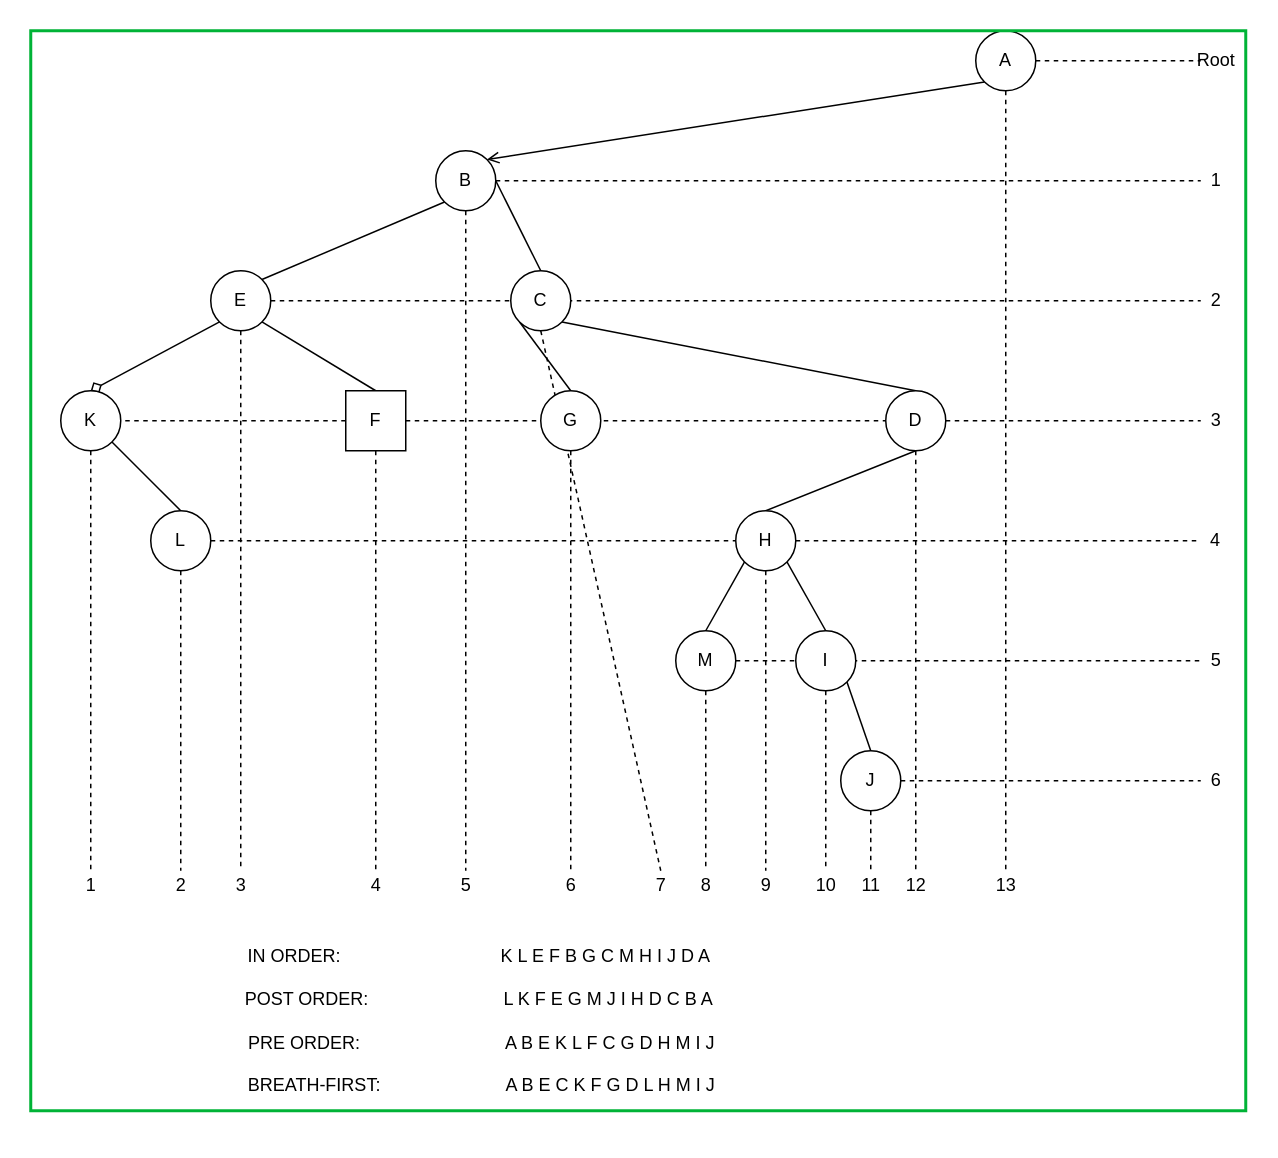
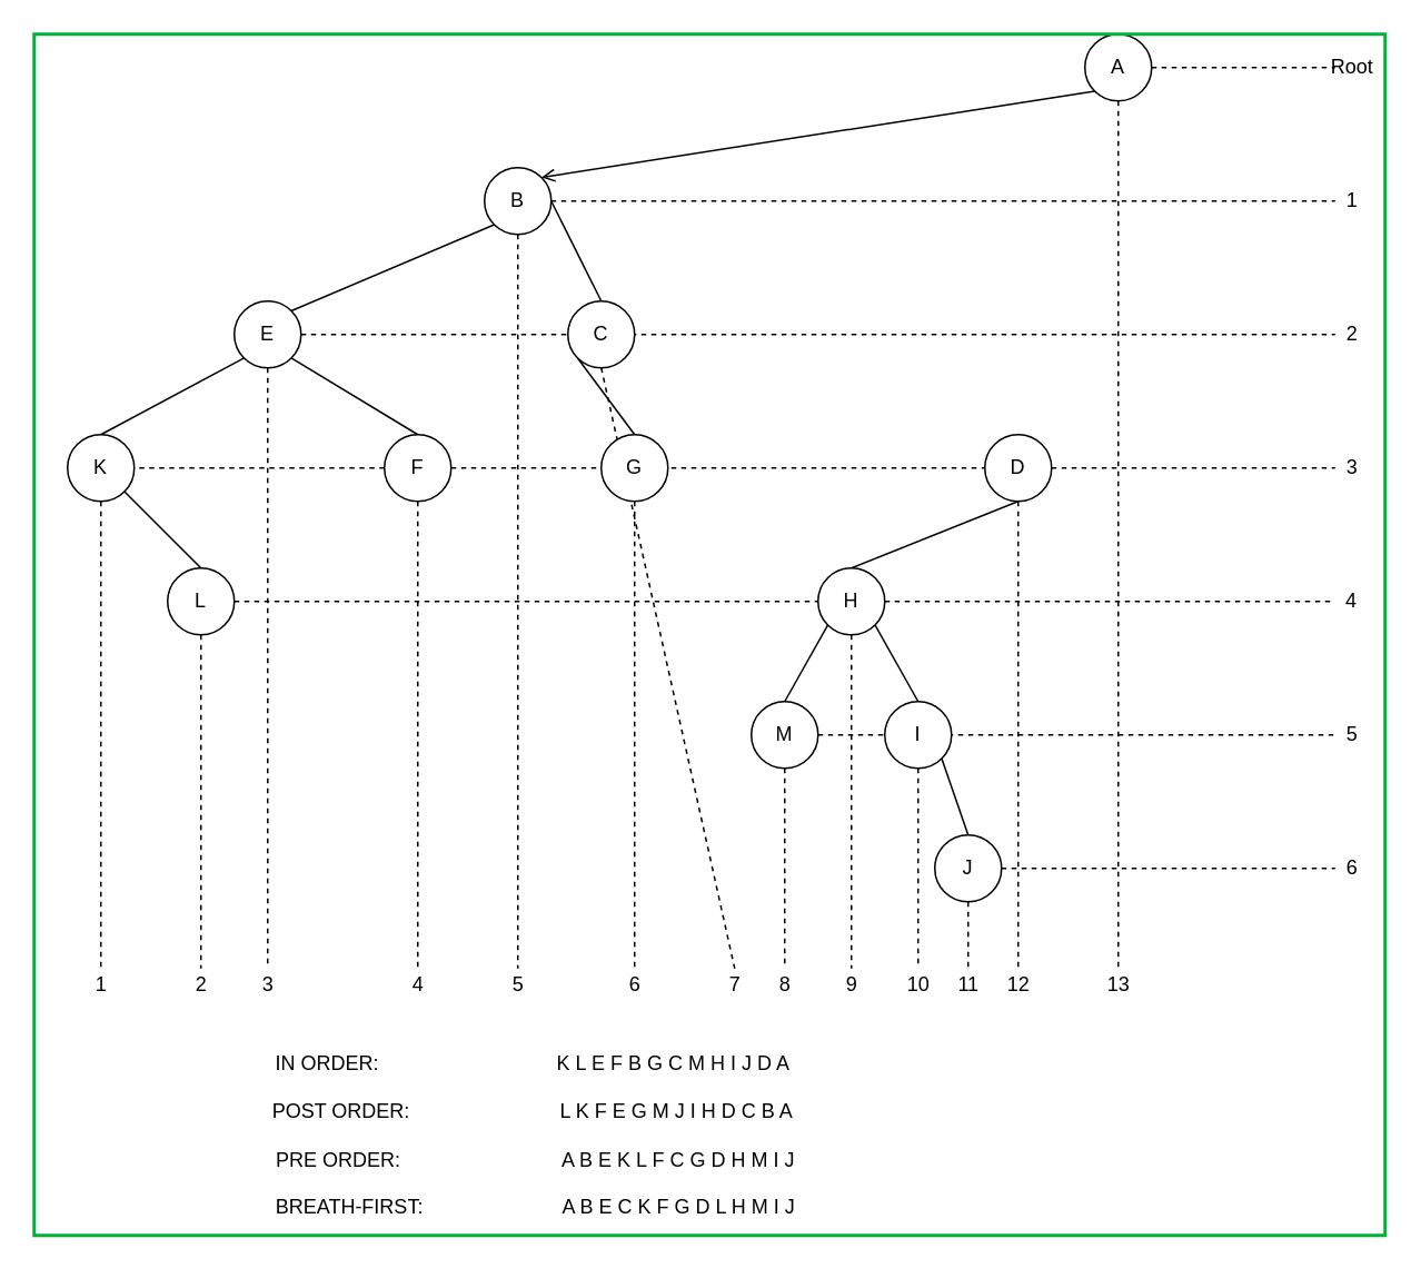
- <mxCell id="17" style="edgeStyle=none;rounded=0;orthogonalLoop=1;jettySize=auto;html=1;exitX=1;exitY=1;exitDx=0;exitDy=0;entryX=0.5;entryY=0;entryDx=0;entryDy=0;endArrow=none;endFill=0;" edge="1" parent="1" source="19" target="32"><mxGeometry relative="1" as="geometry" /></mxCell>
- <mxCell id="11" style="edgeStyle=none;rounded=0;orthogonalLoop=1;jettySize=auto;html=1;exitX=0;exitY=1;exitDx=0;exitDy=0;entryX=0.5;entryY=0;entryDx=0;entryDy=0;endArrow=diamond;endFill=0;" edge="1" parent="1" source="15" target="29"><mxGeometry relative="1" as="geometry" /></mxCell>
+ <mxCell id="11" style="edgeStyle=none;rounded=0;orthogonalLoop=1;jettySize=auto;html=1;exitX=0;exitY=1;exitDx=0;exitDy=0;entryX=0.5;entryY=0;entryDx=0;entryDy=0;endArrow=none;endFill=0;" edge="1" parent="1" source="15" target="29"><mxGeometry relative="1" as="geometry" /></mxCell>
- <mxCell id="25" value="F" style="whiteSpace=wrap;html=1;aspect=fixed;rounded=0;" vertex="1" parent="1"><mxGeometry x="230" y="260" width="40" height="40" as="geometry" /></mxCell>
+ <mxCell id="25" value="F" style="ellipse;whiteSpace=wrap;html=1;aspect=fixed;" vertex="1" parent="1"><mxGeometry x="230" y="260" width="40" height="40" as="geometry" /></mxCell>
